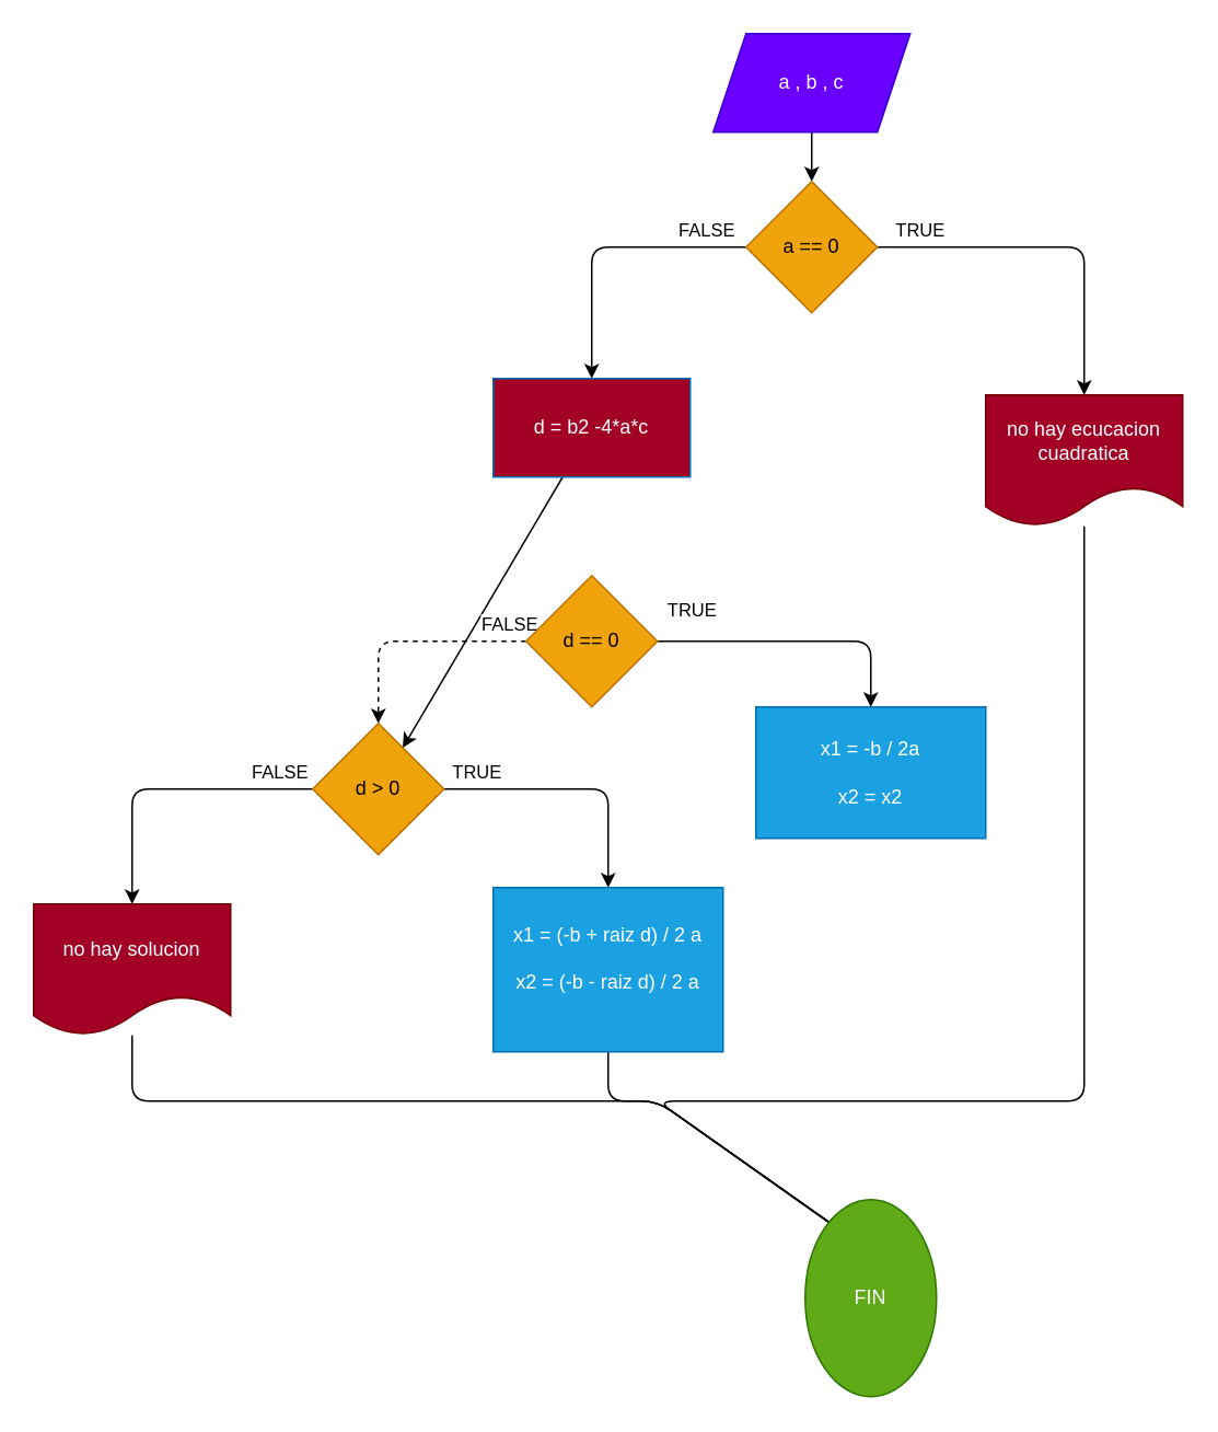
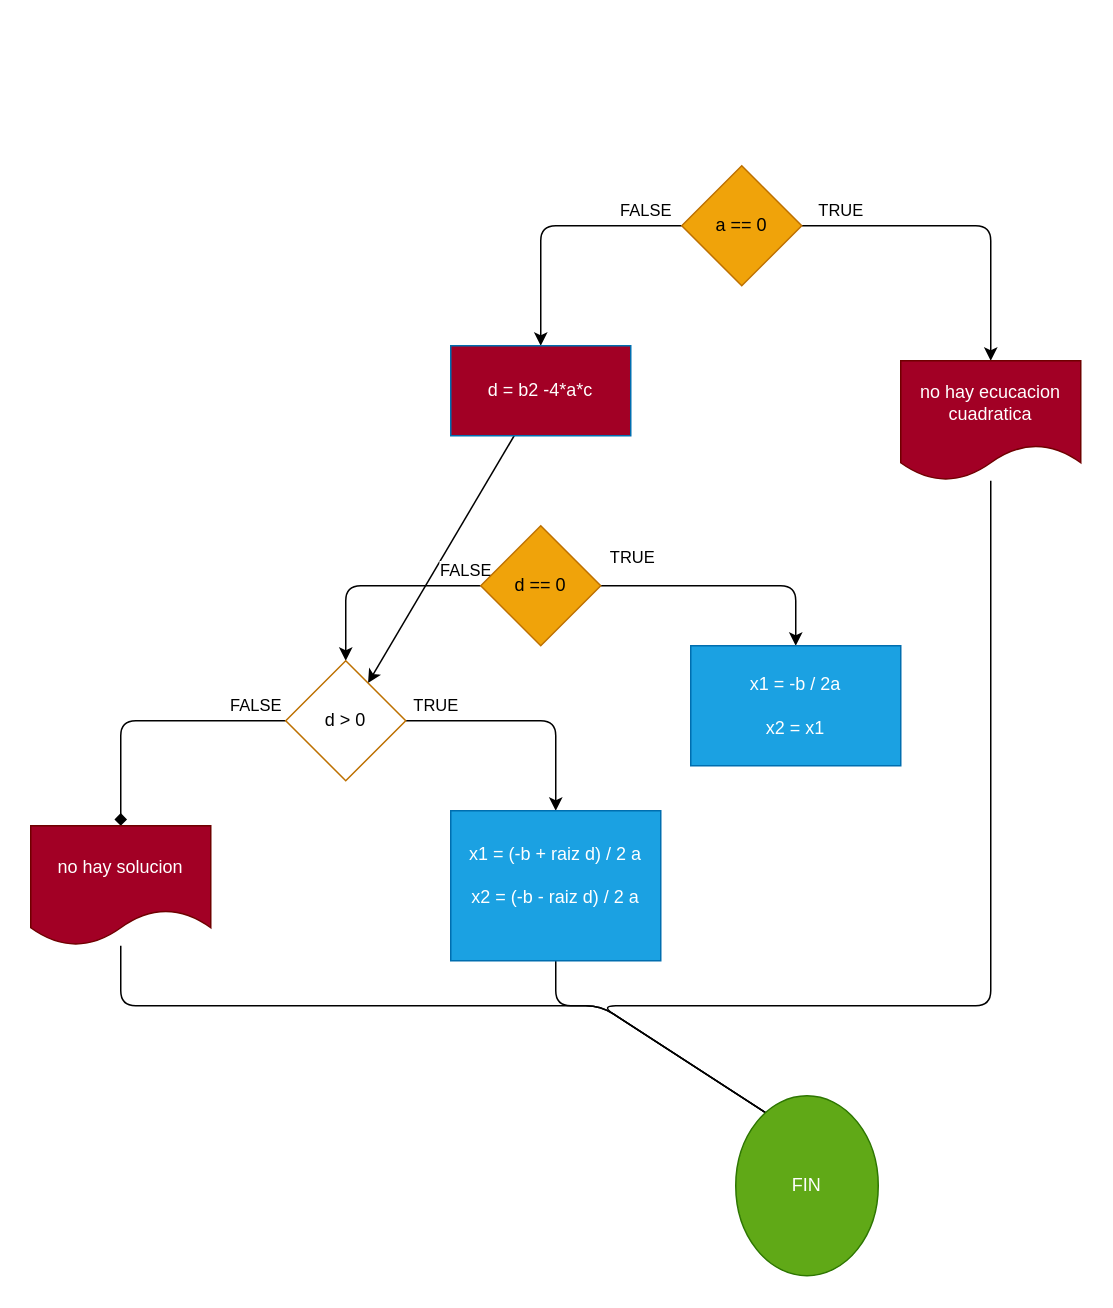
- <mxCell id="3" value="a , b , c" style="shape=parallelogram;perimeter=parallelogramPerimeter;whiteSpace=wrap;html=1;fixedSize=1;fillColor=#6a00ff;fontColor=#ffffff;strokeColor=#3700CC;" vertex="1" parent="1"><mxGeometry x="434" y="20" width="120" height="60" as="geometry" /></mxCell>
- <mxCell id="2" value="" style="edgeStyle=none;html=1;" edge="1" parent="1" source="3" target="6"><mxGeometry relative="1" as="geometry" /></mxCell>
- <mxCell id="13" value="FALSE" style="edgeStyle=none;html=1;dashed=1;" edge="1" parent="1" source="14" target="18"><mxGeometry x="-0.857" y="-10" relative="1" as="geometry"><Array as="points"><mxPoint x="230" y="390" /></Array><mxPoint as="offset" /></mxGeometry></mxCell>
+ <mxCell id="13" value="FALSE" style="edgeStyle=none;html=1;" edge="1" parent="1" source="14" target="18"><mxGeometry x="-0.857" y="-10" relative="1" as="geometry"><Array as="points"><mxPoint x="230" y="390" /></Array><mxPoint as="offset" /></mxGeometry></mxCell>
- <mxCell id="15" value="x1 = -b / 2a&lt;br&gt;&lt;br&gt;x2 = x2" style="rounded=0;whiteSpace=wrap;html=1;fillColor=#1ba1e2;fontColor=#ffffff;strokeColor=#006EAF;" vertex="1" parent="1"><mxGeometry x="460" y="430" width="140" height="80" as="geometry" /></mxCell>
+ <mxCell id="15" value="x1 = -b / 2a&lt;br&gt;&lt;br&gt;x2 = x1" style="rounded=0;whiteSpace=wrap;html=1;fillColor=#1ba1e2;fontColor=#ffffff;strokeColor=#006EAF;" vertex="1" parent="1"><mxGeometry x="460" y="430" width="140" height="80" as="geometry" /></mxCell>
- <mxCell id="18" value="d &amp;gt; 0" style="rhombus;whiteSpace=wrap;html=1;fillColor=#f0a30a;fontColor=#000000;strokeColor=#BD7000;" vertex="1" parent="1"><mxGeometry x="190" y="440" width="80" height="80" as="geometry" /></mxCell>
+ <mxCell id="18" value="d &amp;gt; 0" style="rhombus;whiteSpace=wrap;html=1;fillColor=#ffffff;fontColor=#000000;strokeColor=#BD7000;" vertex="1" parent="1"><mxGeometry x="190" y="440" width="80" height="80" as="geometry" /></mxCell>
- <mxCell id="16" value="FALSE" style="edgeStyle=none;html=1;" edge="1" parent="1" source="18" target="20"><mxGeometry x="-0.778" y="-10" relative="1" as="geometry"><Array as="points"><mxPoint y="480" x="80" /></Array><mxPoint as="offset" /></mxGeometry></mxCell>
+ <mxCell id="16" value="FALSE" style="edgeStyle=none;html=1;endArrow=diamond;" edge="1" parent="1" source="18" target="20"><mxGeometry x="-0.778" y="-10" relative="1" as="geometry"><Array as="points"><mxPoint y="480" x="80" /></Array><mxPoint as="offset" /></mxGeometry></mxCell>
- <mxCell id="23" value="FIN" style="ellipse;whiteSpace=wrap;html=1;fillColor=#60a917;fontColor=#ffffff;strokeColor=#2D7600;direction=south;" vertex="1" parent="1"><mxGeometry x="490" y="730" width="80" height="120" as="geometry" /></mxCell>
+ <mxCell id="23" value="FIN" style="ellipse;whiteSpace=wrap;html=1;fillColor=#60a917;fontColor=#ffffff;strokeColor=#2D7600;direction=south;" vertex="1" parent="1"><mxGeometry x="490" y="730" width="95" height="120" as="geometry" /></mxCell>
